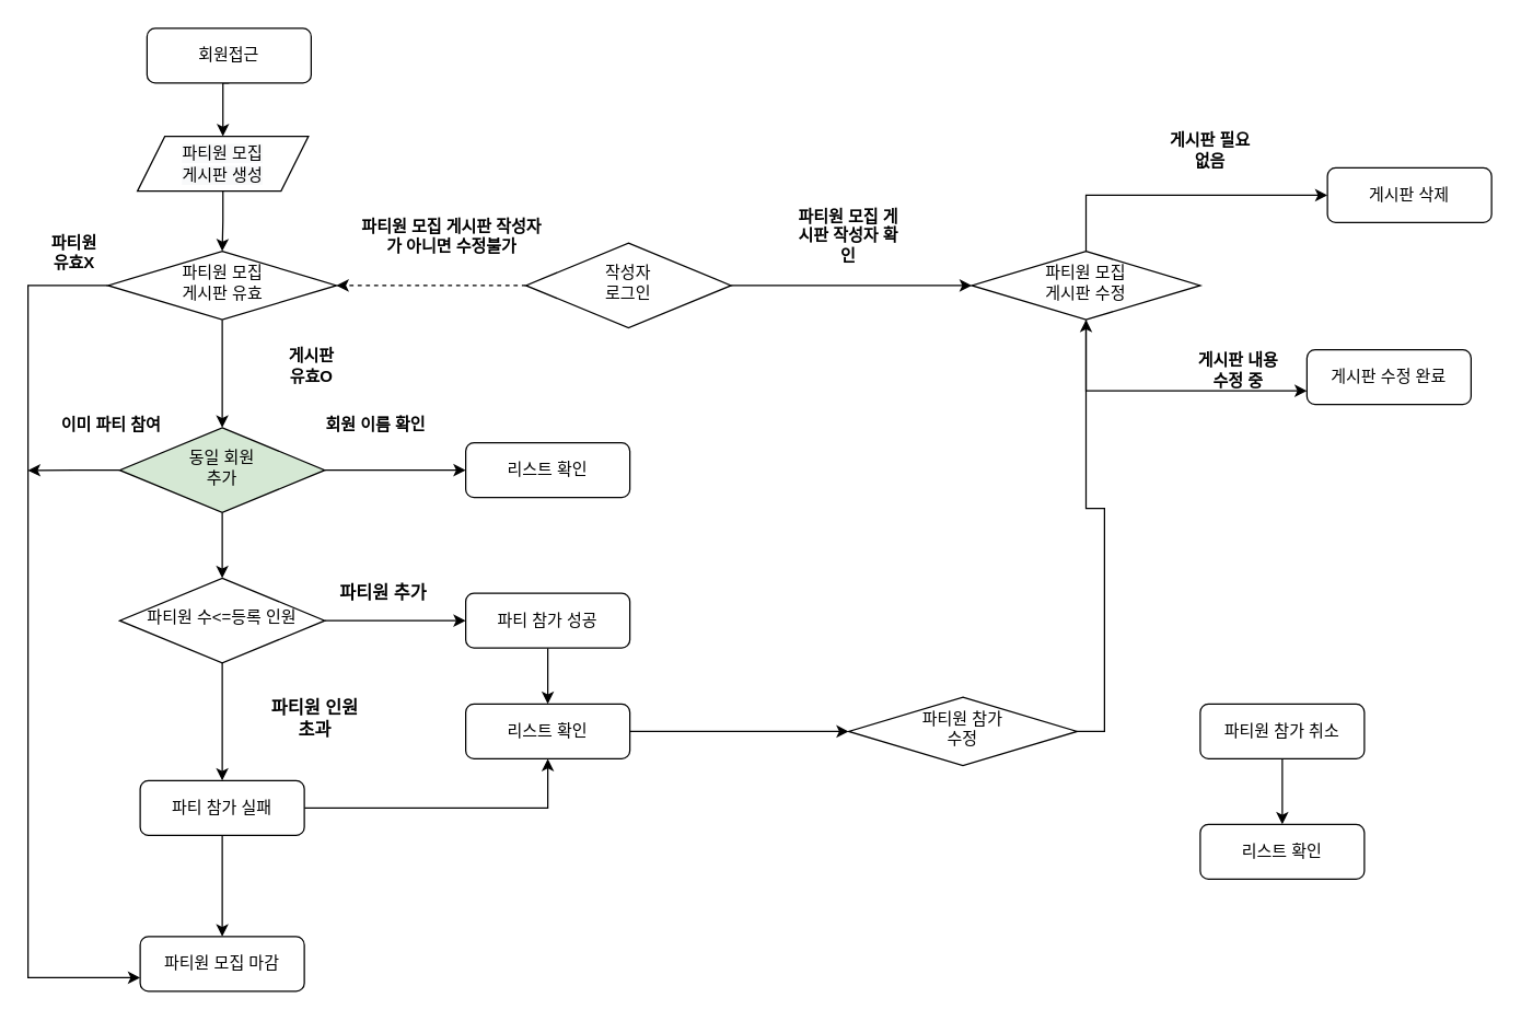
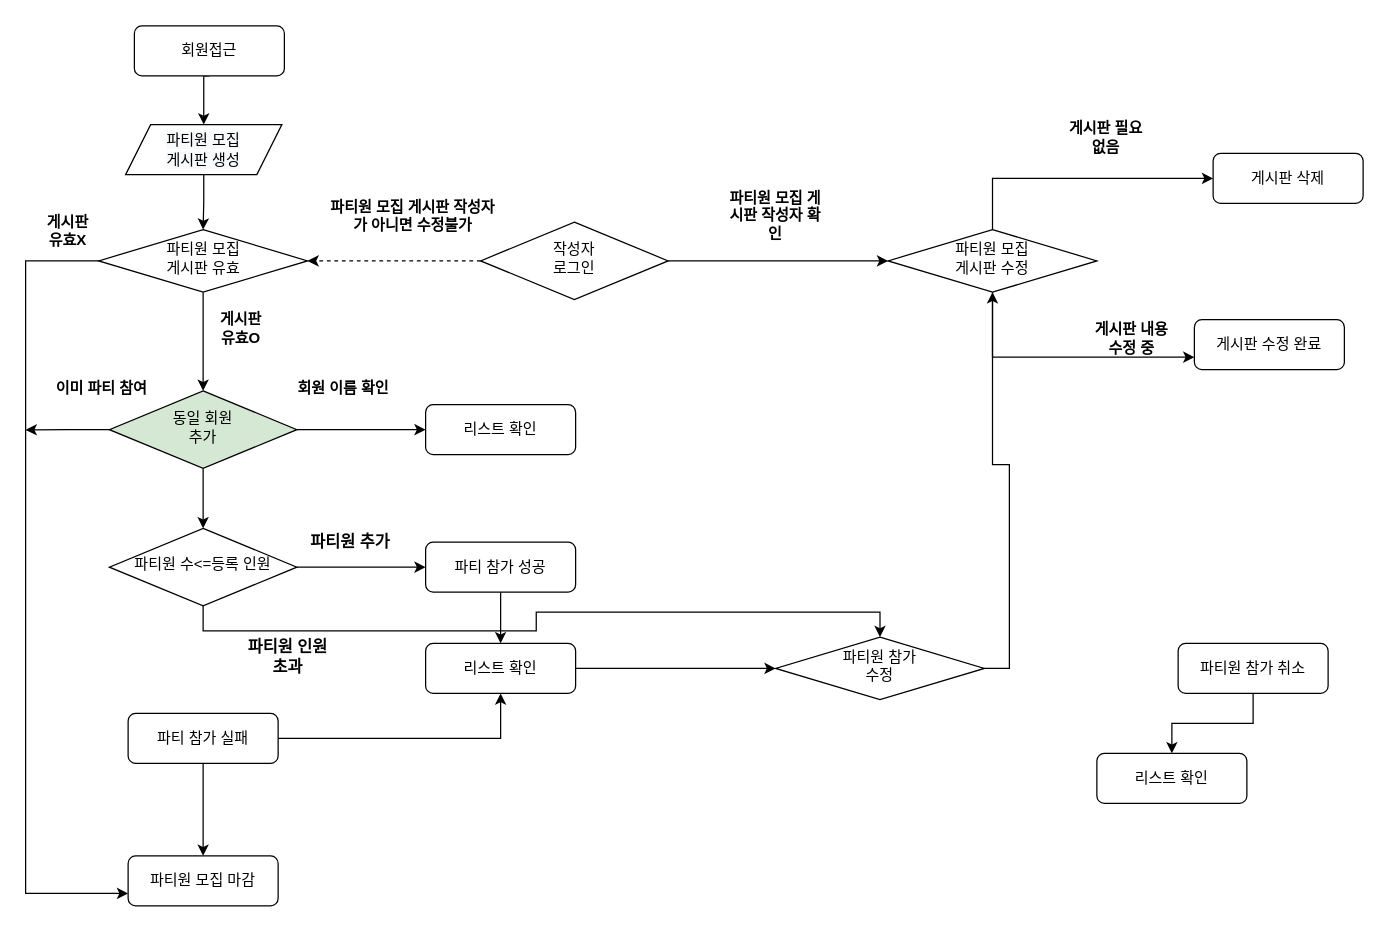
- <mxCell id="18" value="파티원 유효X" style="text;html=1;strokeColor=none;fillColor=none;align=center;verticalAlign=middle;whiteSpace=wrap;rounded=0;fontSize=12;fontStyle=1" parent="1" vertex="1"><mxGeometry x="30" y="174" width="47.5" height="20" as="geometry" /></mxCell>
+ <mxCell id="18" value="게시판 유효X" style="text;html=1;strokeColor=none;fillColor=none;align=center;verticalAlign=middle;whiteSpace=wrap;rounded=0;fontSize=12;fontStyle=1" parent="1" vertex="1"><mxGeometry x="30" y="174" width="47.5" height="20" as="geometry" /></mxCell>
- <mxCell id="19" value="게시판 유효O" style="text;html=1;strokeColor=none;fillColor=none;align=center;verticalAlign=middle;whiteSpace=wrap;rounded=0;fontSize=12;fontStyle=1" parent="1" vertex="1"><mxGeometry x="202.5" y="257" width="48.5" height="20" as="geometry" /></mxCell>
+ <mxCell id="19" value="게시판 유효O" style="text;html=1;strokeColor=none;fillColor=none;align=center;verticalAlign=middle;whiteSpace=wrap;rounded=0;fontSize=12;fontStyle=1" parent="1" vertex="1"><mxGeometry x="167.5" y="252" width="48.5" height="20" as="geometry" /></mxCell>
- <mxCell id="4" style="edgeStyle=orthogonalEdgeStyle;rounded=0;orthogonalLoop=1;jettySize=auto;html=1;exitX=0.5;exitY=1;exitDx=0;exitDy=0;entryX=0.5;entryY=0;entryDx=0;entryDy=0;fontSize=14;" parent="1" source="6" target="13" edge="1"><mxGeometry relative="1" as="geometry" /></mxCell>
+ <mxCell id="4" style="edgeStyle=orthogonalEdgeStyle;rounded=0;orthogonalLoop=1;jettySize=auto;html=1;exitX=0.5;exitY=1;exitDx=0;exitDy=0;fontSize=14;" parent="1" source="6" target="44" edge="1"><mxGeometry relative="1" as="geometry" /></mxCell>
- <mxCell id="47" value="파티원 참가 취소" style="rounded=1;whiteSpace=wrap;html=1;fontSize=12;glass=0;strokeWidth=1;shadow=0;" vertex="1" parent="1"><mxGeometry x="877" y="514" width="120" height="40" as="geometry" /></mxCell>
+ <mxCell id="47" value="파티원 참가 취소" style="rounded=1;whiteSpace=wrap;html=1;fontSize=12;glass=0;strokeWidth=1;shadow=0;" vertex="1" parent="1"><mxGeometry x="942" y="514" width="120" height="40" as="geometry" /></mxCell>
